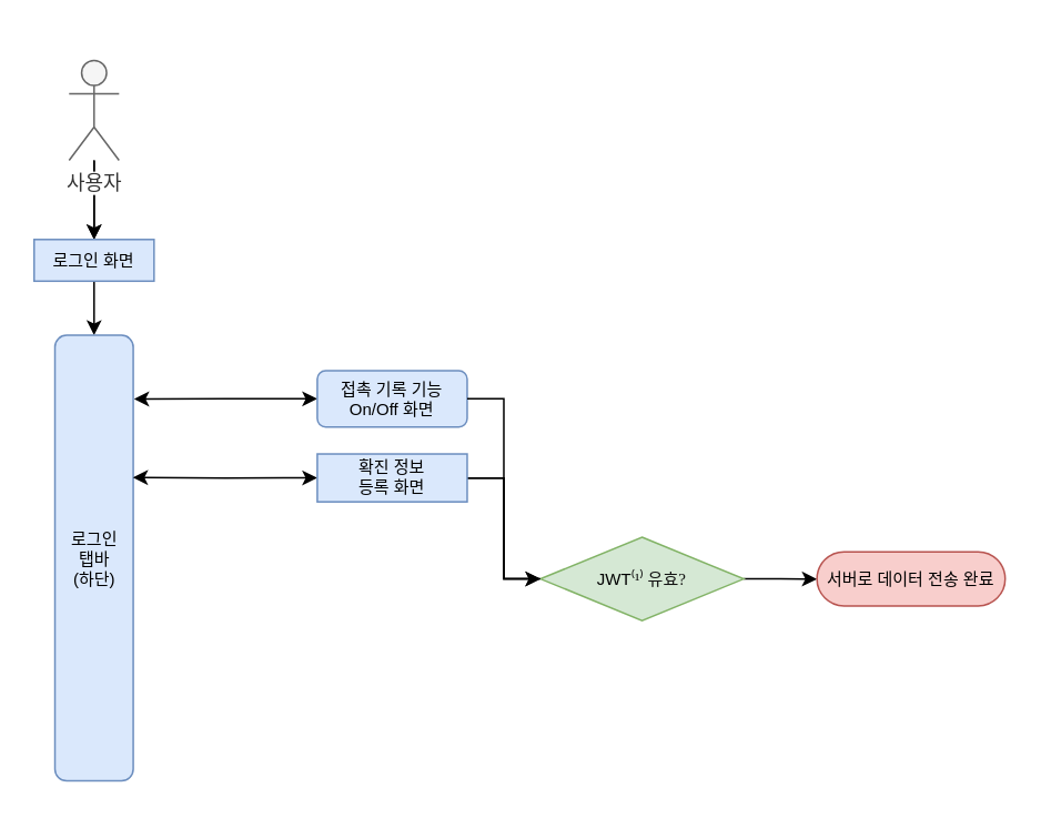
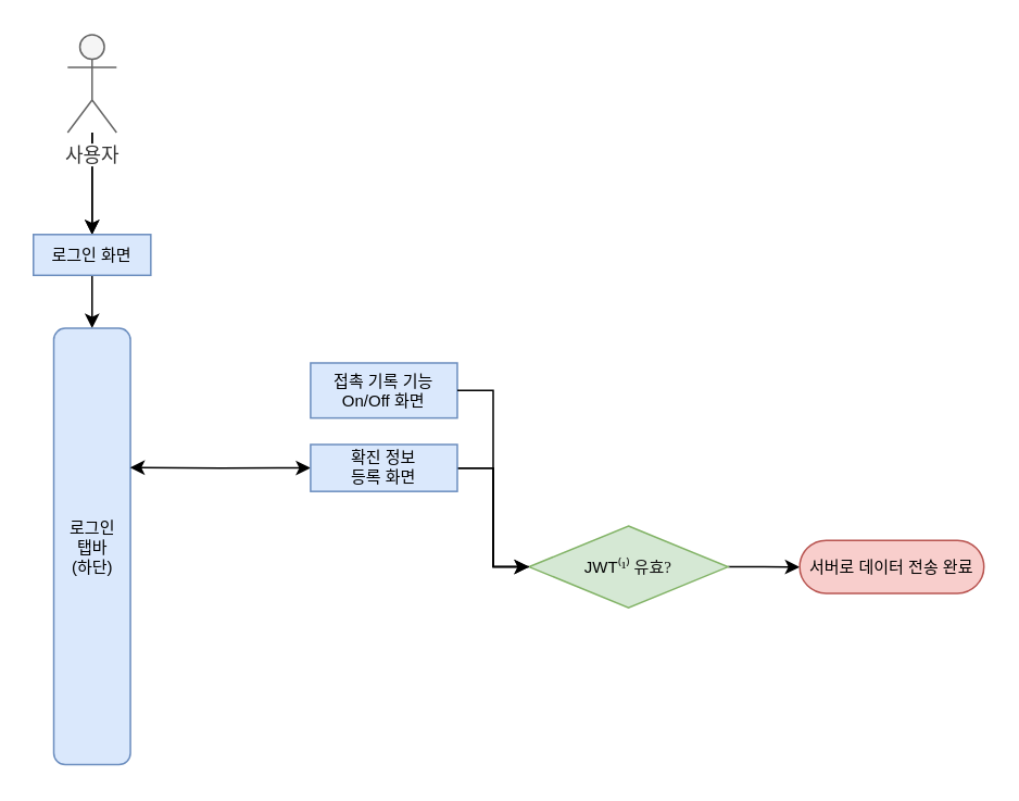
- <mxCell id="4" value="사용자" style="shape=umlActor;verticalLabelPosition=bottom;verticalAlign=top;html=1;outlineConnect=0;labelBackgroundColor=default;labelBorderColor=none;fillColor=#f5f5f5;strokeColor=#666666;fontColor=#333333;" parent="1" vertex="1"><mxGeometry x="41" y="35.75" width="30" height="60" as="geometry" /></mxCell>
+ <mxCell id="4" value="사용자" style="shape=umlActor;verticalLabelPosition=bottom;verticalAlign=top;html=1;outlineConnect=0;labelBackgroundColor=default;labelBorderColor=none;fillColor=#f5f5f5;strokeColor=#666666;fontColor=#333333;" parent="1" vertex="1"><mxGeometry x="41" y="20.75" width="30" height="60" as="geometry" /></mxCell>
- <mxCell id="10" style="edgeStyle=orthogonalEdgeStyle;rounded=0;orthogonalLoop=1;jettySize=auto;html=1;entryX=1.011;entryY=0.143;entryDx=0;entryDy=0;entryPerimeter=0;fontSize=10;fontColor=#000000;startArrow=classic;startFill=1;" parent="1" source="11" target="12" edge="1"><mxGeometry relative="1" as="geometry" /></mxCell>
- <mxCell id="11" value="접촉 기록 기능 On/Off 화면" style="whiteSpace=wrap;html=1;fontSize=10;fillColor=#dae8fc;strokeColor=#6c8ebf;rounded=1;" parent="1" vertex="1"><mxGeometry x="190" y="222" width="90" height="33.75" as="geometry" /></mxCell>
+ <mxCell id="11" value="접촉 기록 기능 On/Off 화면" style="whiteSpace=wrap;html=1;fontSize=10;fillColor=#dae8fc;strokeColor=#6c8ebf;" parent="1" vertex="1"><mxGeometry x="190" y="222" width="90" height="33.75" as="geometry" /></mxCell>
